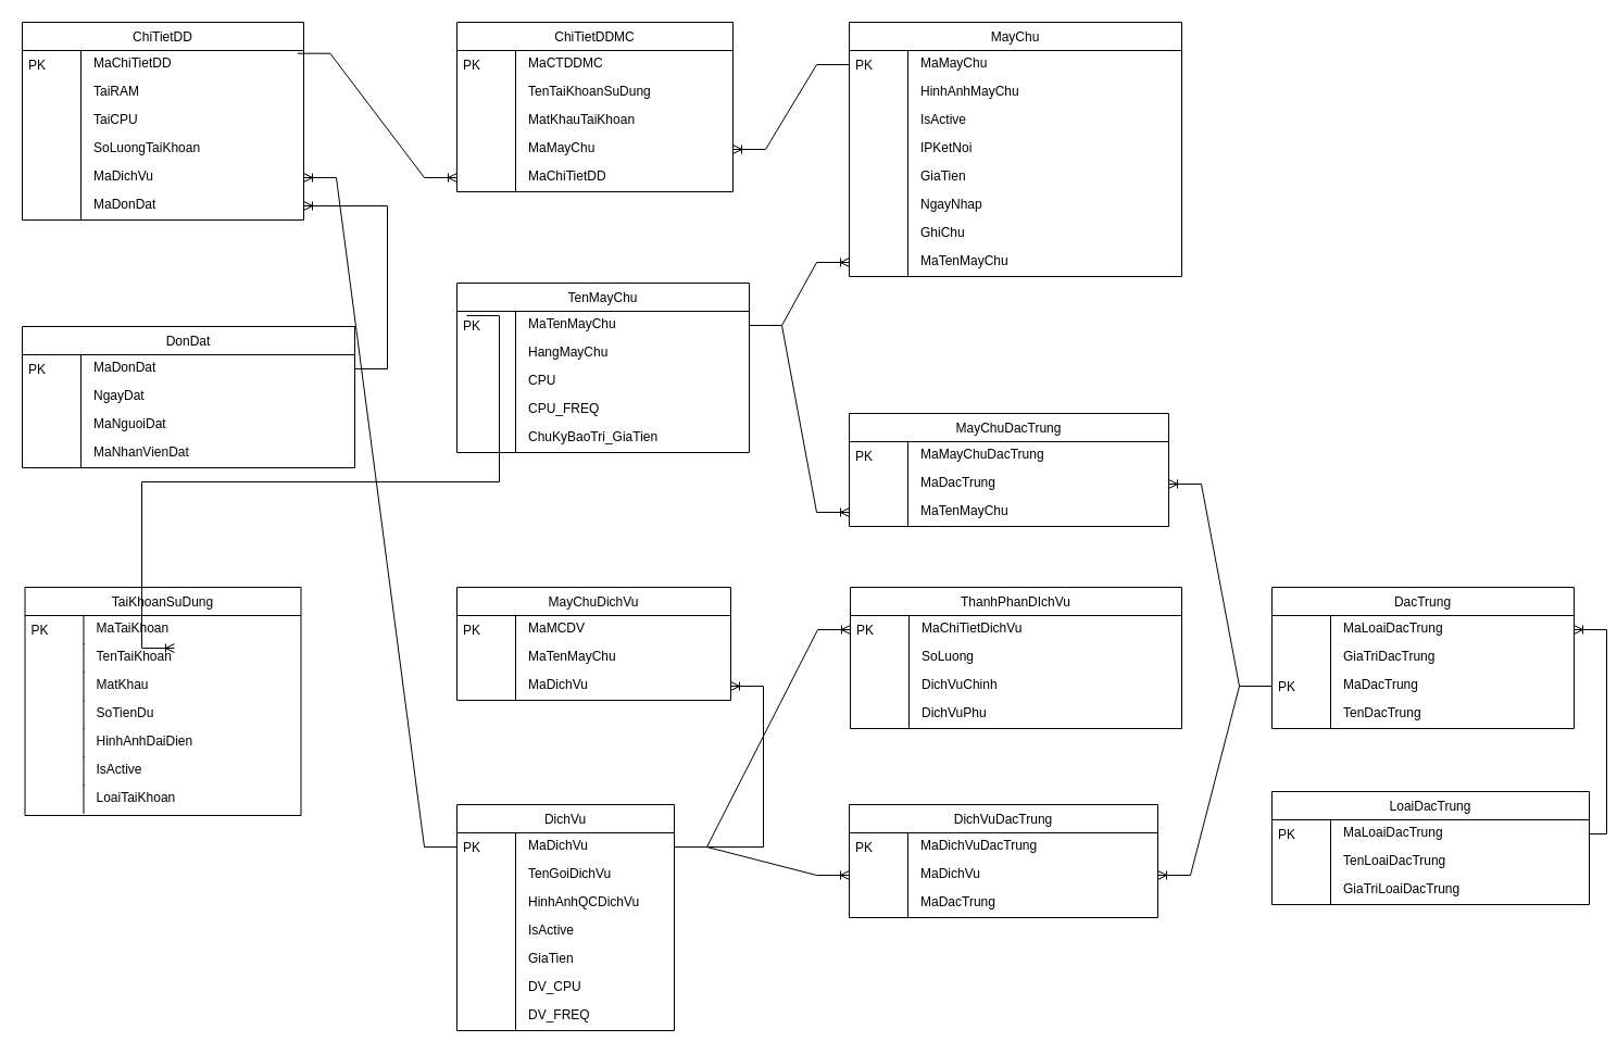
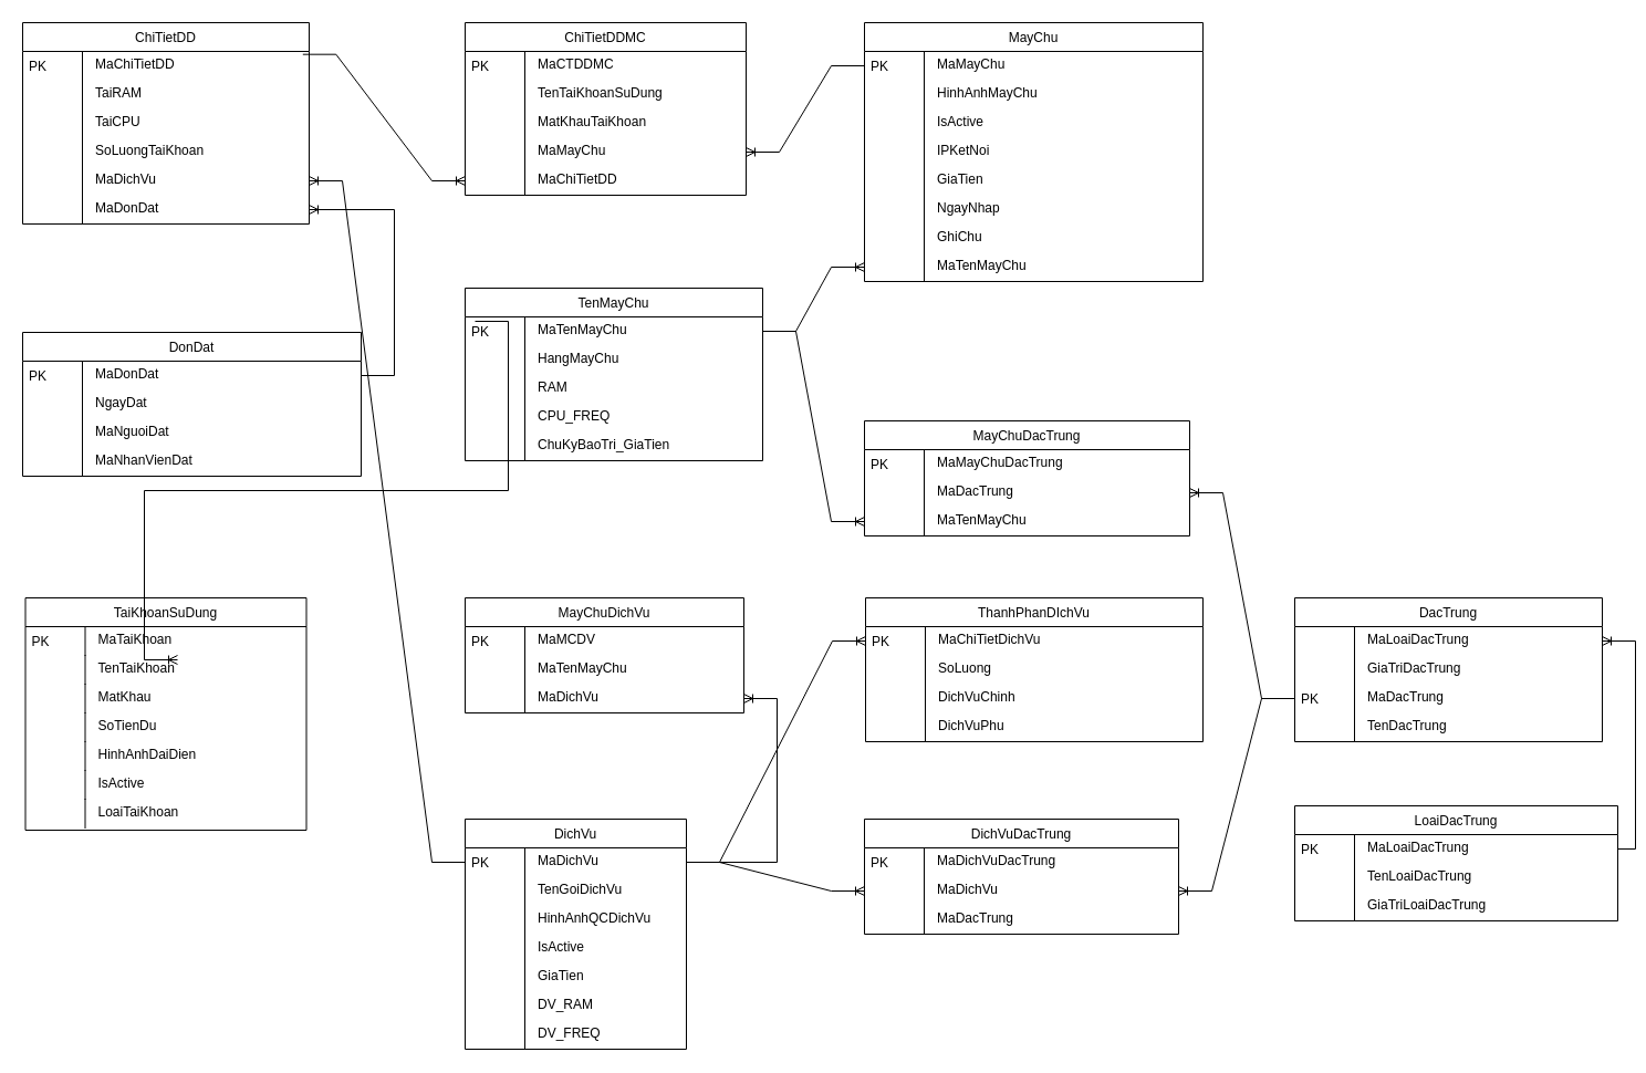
- <mxCell id="37" value="CPU" style="shape=partialRectangle;top=0;left=0;right=0;bottom=0;align=left;verticalAlign=top;spacingTop=-2;fillColor=none;spacingLeft=64;spacingRight=4;overflow=hidden;rotatable=0;points=[[0,0.5],[1,0.5]];portConstraint=eastwest;dropTarget=0;" parent="32" vertex="1"><mxGeometry y="78" width="269" height="26" as="geometry" /></mxCell>
+ <mxCell id="37" value="RAM" style="shape=partialRectangle;top=0;left=0;right=0;bottom=0;align=left;verticalAlign=top;spacingTop=-2;fillColor=none;spacingLeft=64;spacingRight=4;overflow=hidden;rotatable=0;points=[[0,0.5],[1,0.5]];portConstraint=eastwest;dropTarget=0;" parent="32" vertex="1"><mxGeometry y="78" width="269" height="26" as="geometry" /></mxCell>
- <mxCell id="13" value="DV_CPU" style="shape=partialRectangle;top=0;left=0;right=0;bottom=0;align=left;verticalAlign=top;spacingTop=-2;fillColor=none;spacingLeft=64;spacingRight=4;overflow=hidden;rotatable=0;points=[[0,0.5],[1,0.5]];portConstraint=eastwest;dropTarget=0;" parent="2" vertex="1"><mxGeometry y="156" width="200" height="26" as="geometry" /></mxCell>
+ <mxCell id="13" value="DV_RAM" style="shape=partialRectangle;top=0;left=0;right=0;bottom=0;align=left;verticalAlign=top;spacingTop=-2;fillColor=none;spacingLeft=64;spacingRight=4;overflow=hidden;rotatable=0;points=[[0,0.5],[1,0.5]];portConstraint=eastwest;dropTarget=0;" parent="2" vertex="1"><mxGeometry y="156" width="200" height="26" as="geometry" /></mxCell>
